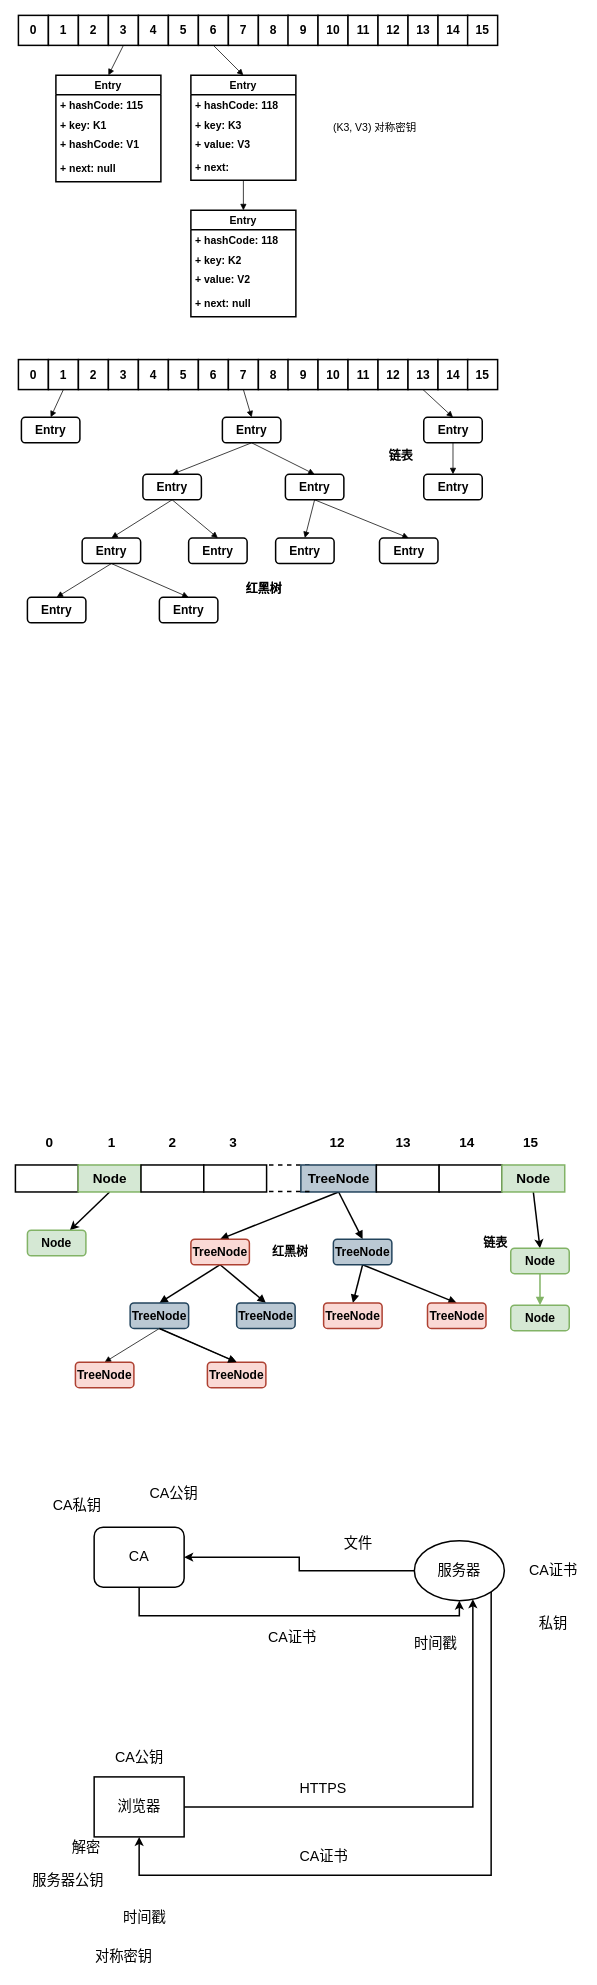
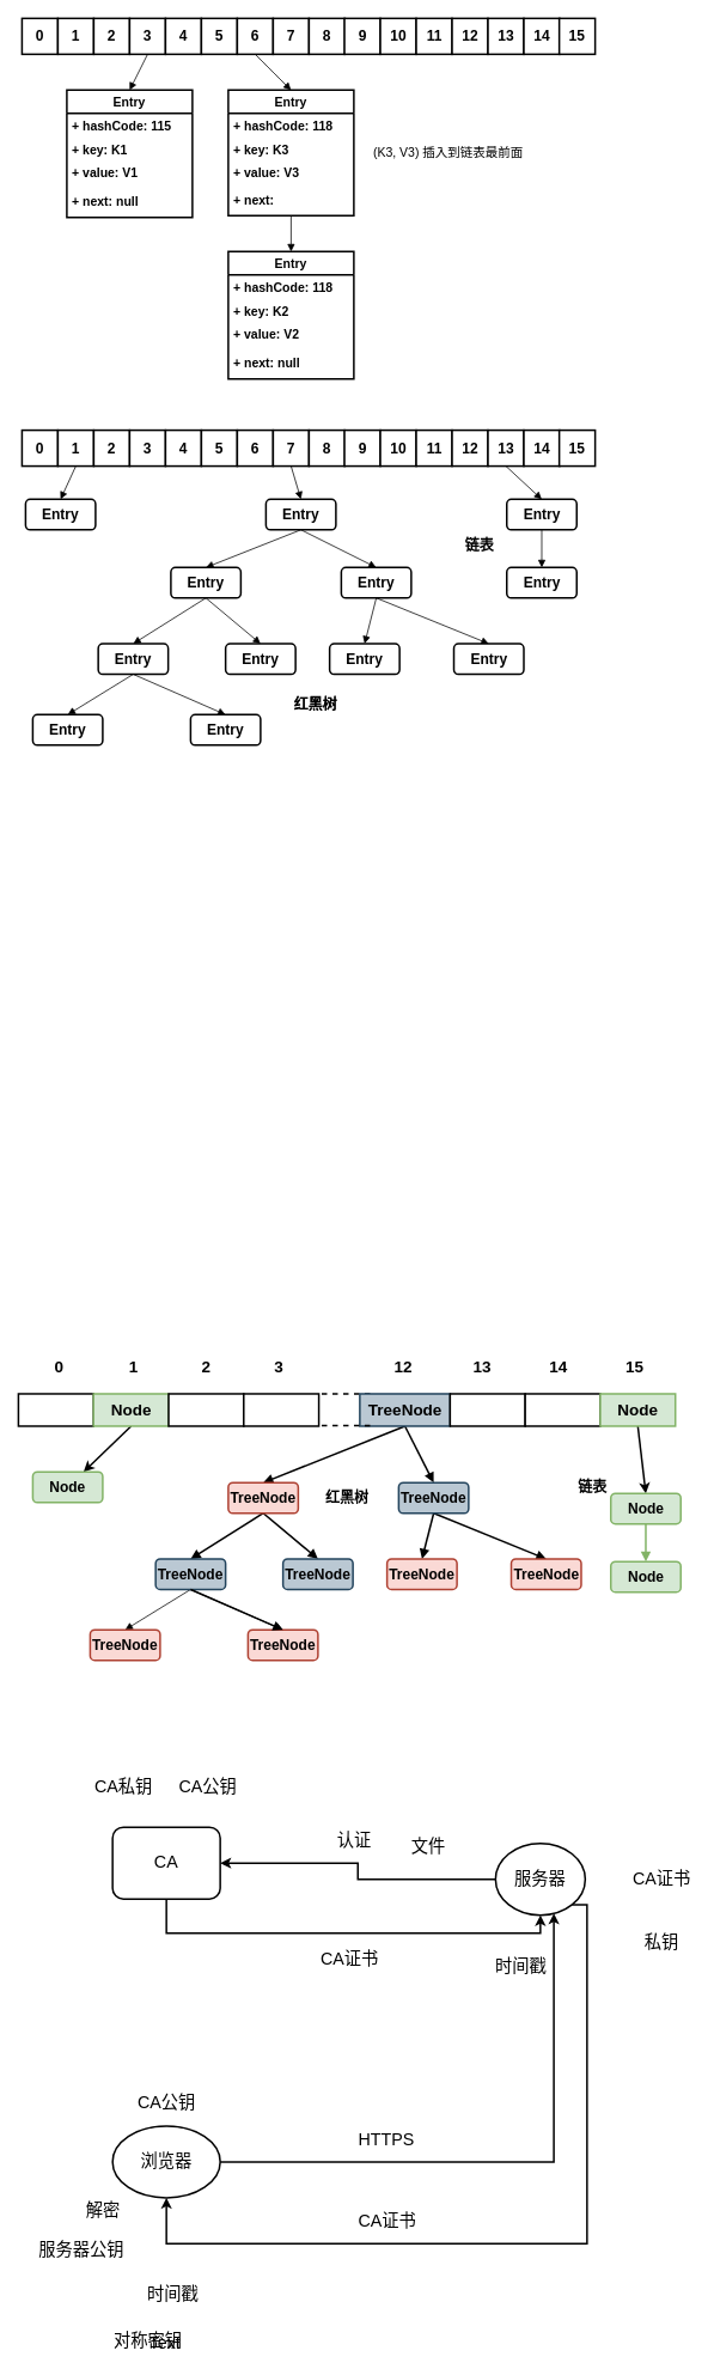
- <mxCell id="36" value="(K3, V3) 对称密钥" style="text;html=1;align=center;verticalAlign=middle;resizable=0;points=[];autosize=1;fontSize=14;" parent="1" vertex="1"><mxGeometry x="409" y="160" width="180" height="20" as="geometry" /></mxCell>
+ <mxCell id="36" value="(K3, V3) 插入到链表最前面" style="text;html=1;align=center;verticalAlign=middle;resizable=0;points=[];autosize=1;fontSize=14;" parent="1" vertex="1"><mxGeometry x="409" y="160" width="180" height="20" as="geometry" /></mxCell>
- <mxCell id="23" value="+ hashCode: V1" style="text;strokeColor=none;fillColor=none;align=left;verticalAlign=top;spacingLeft=4;spacingRight=4;overflow=hidden;rotatable=0;points=[[0,0.5],[1,0.5]];portConstraint=eastwest;fontStyle=1;fontSize=14;" parent="20" vertex="1"><mxGeometry y="78" width="140" height="32" as="geometry" /></mxCell>
+ <mxCell id="23" value="+ value: V1" style="text;strokeColor=none;fillColor=none;align=left;verticalAlign=top;spacingLeft=4;spacingRight=4;overflow=hidden;rotatable=0;points=[[0,0.5],[1,0.5]];portConstraint=eastwest;fontStyle=1;fontSize=14;" parent="20" vertex="1"><mxGeometry y="78" width="140" height="32" as="geometry" /></mxCell>
- <mxCell id="130" value="CA私钥" style="text;html=1;align=center;verticalAlign=middle;resizable=0;points=[];autosize=1;fontSize=19;" vertex="1" parent="1"><mxGeometry x="65" y="1993" width="74" height="27" as="geometry" /></mxCell>
+ <mxCell id="130" value="CA私钥" style="text;html=1;align=center;verticalAlign=middle;resizable=0;points=[];autosize=1;fontSize=19;" vertex="1" parent="1"><mxGeometry x="100" y="1978" width="74" height="27" as="geometry" /></mxCell>
+ <mxCell id="129" value="认证" style="text;html=1;align=center;verticalAlign=middle;resizable=0;points=[];autosize=1;fontSize=19;" vertex="1" parent="1"><mxGeometry x="370" y="2037" width="48" height="27" as="geometry" /></mxCell>
- <mxCell id="128" value="服务器" style="ellipse;whiteSpace=wrap;html=1;strokeWidth=2;fontSize=19;" vertex="1" parent="1"><mxGeometry x="552" y="2054" width="120" height="80" as="geometry" /></mxCell>
+ <mxCell id="128" value="服务器" style="ellipse;whiteSpace=wrap;html=1;strokeWidth=2;fontSize=19;" vertex="1" parent="1"><mxGeometry x="552" y="2054" width="100" height="80" as="geometry" /></mxCell>
- <mxCell id="136" value="浏览器" style="whiteSpace=wrap;html=1;strokeWidth=2;fontSize=19;rounded=0;" vertex="1" parent="1"><mxGeometry x="125" y="2369" width="120" height="80" as="geometry" /></mxCell>
+ <mxCell id="136" value="浏览器" style="ellipse;whiteSpace=wrap;html=1;strokeWidth=2;fontSize=19;" vertex="1" parent="1"><mxGeometry x="125" y="2369" width="120" height="80" as="geometry" /></mxCell>
+ <mxCell id="144" value="Text" style="text;html=1;align=center;verticalAlign=middle;resizable=0;points=[];autosize=1;fontSize=19;" vertex="1" parent="143"><mxGeometry x="39" y="6" width="45" height="27" as="geometry" /></mxCell>
